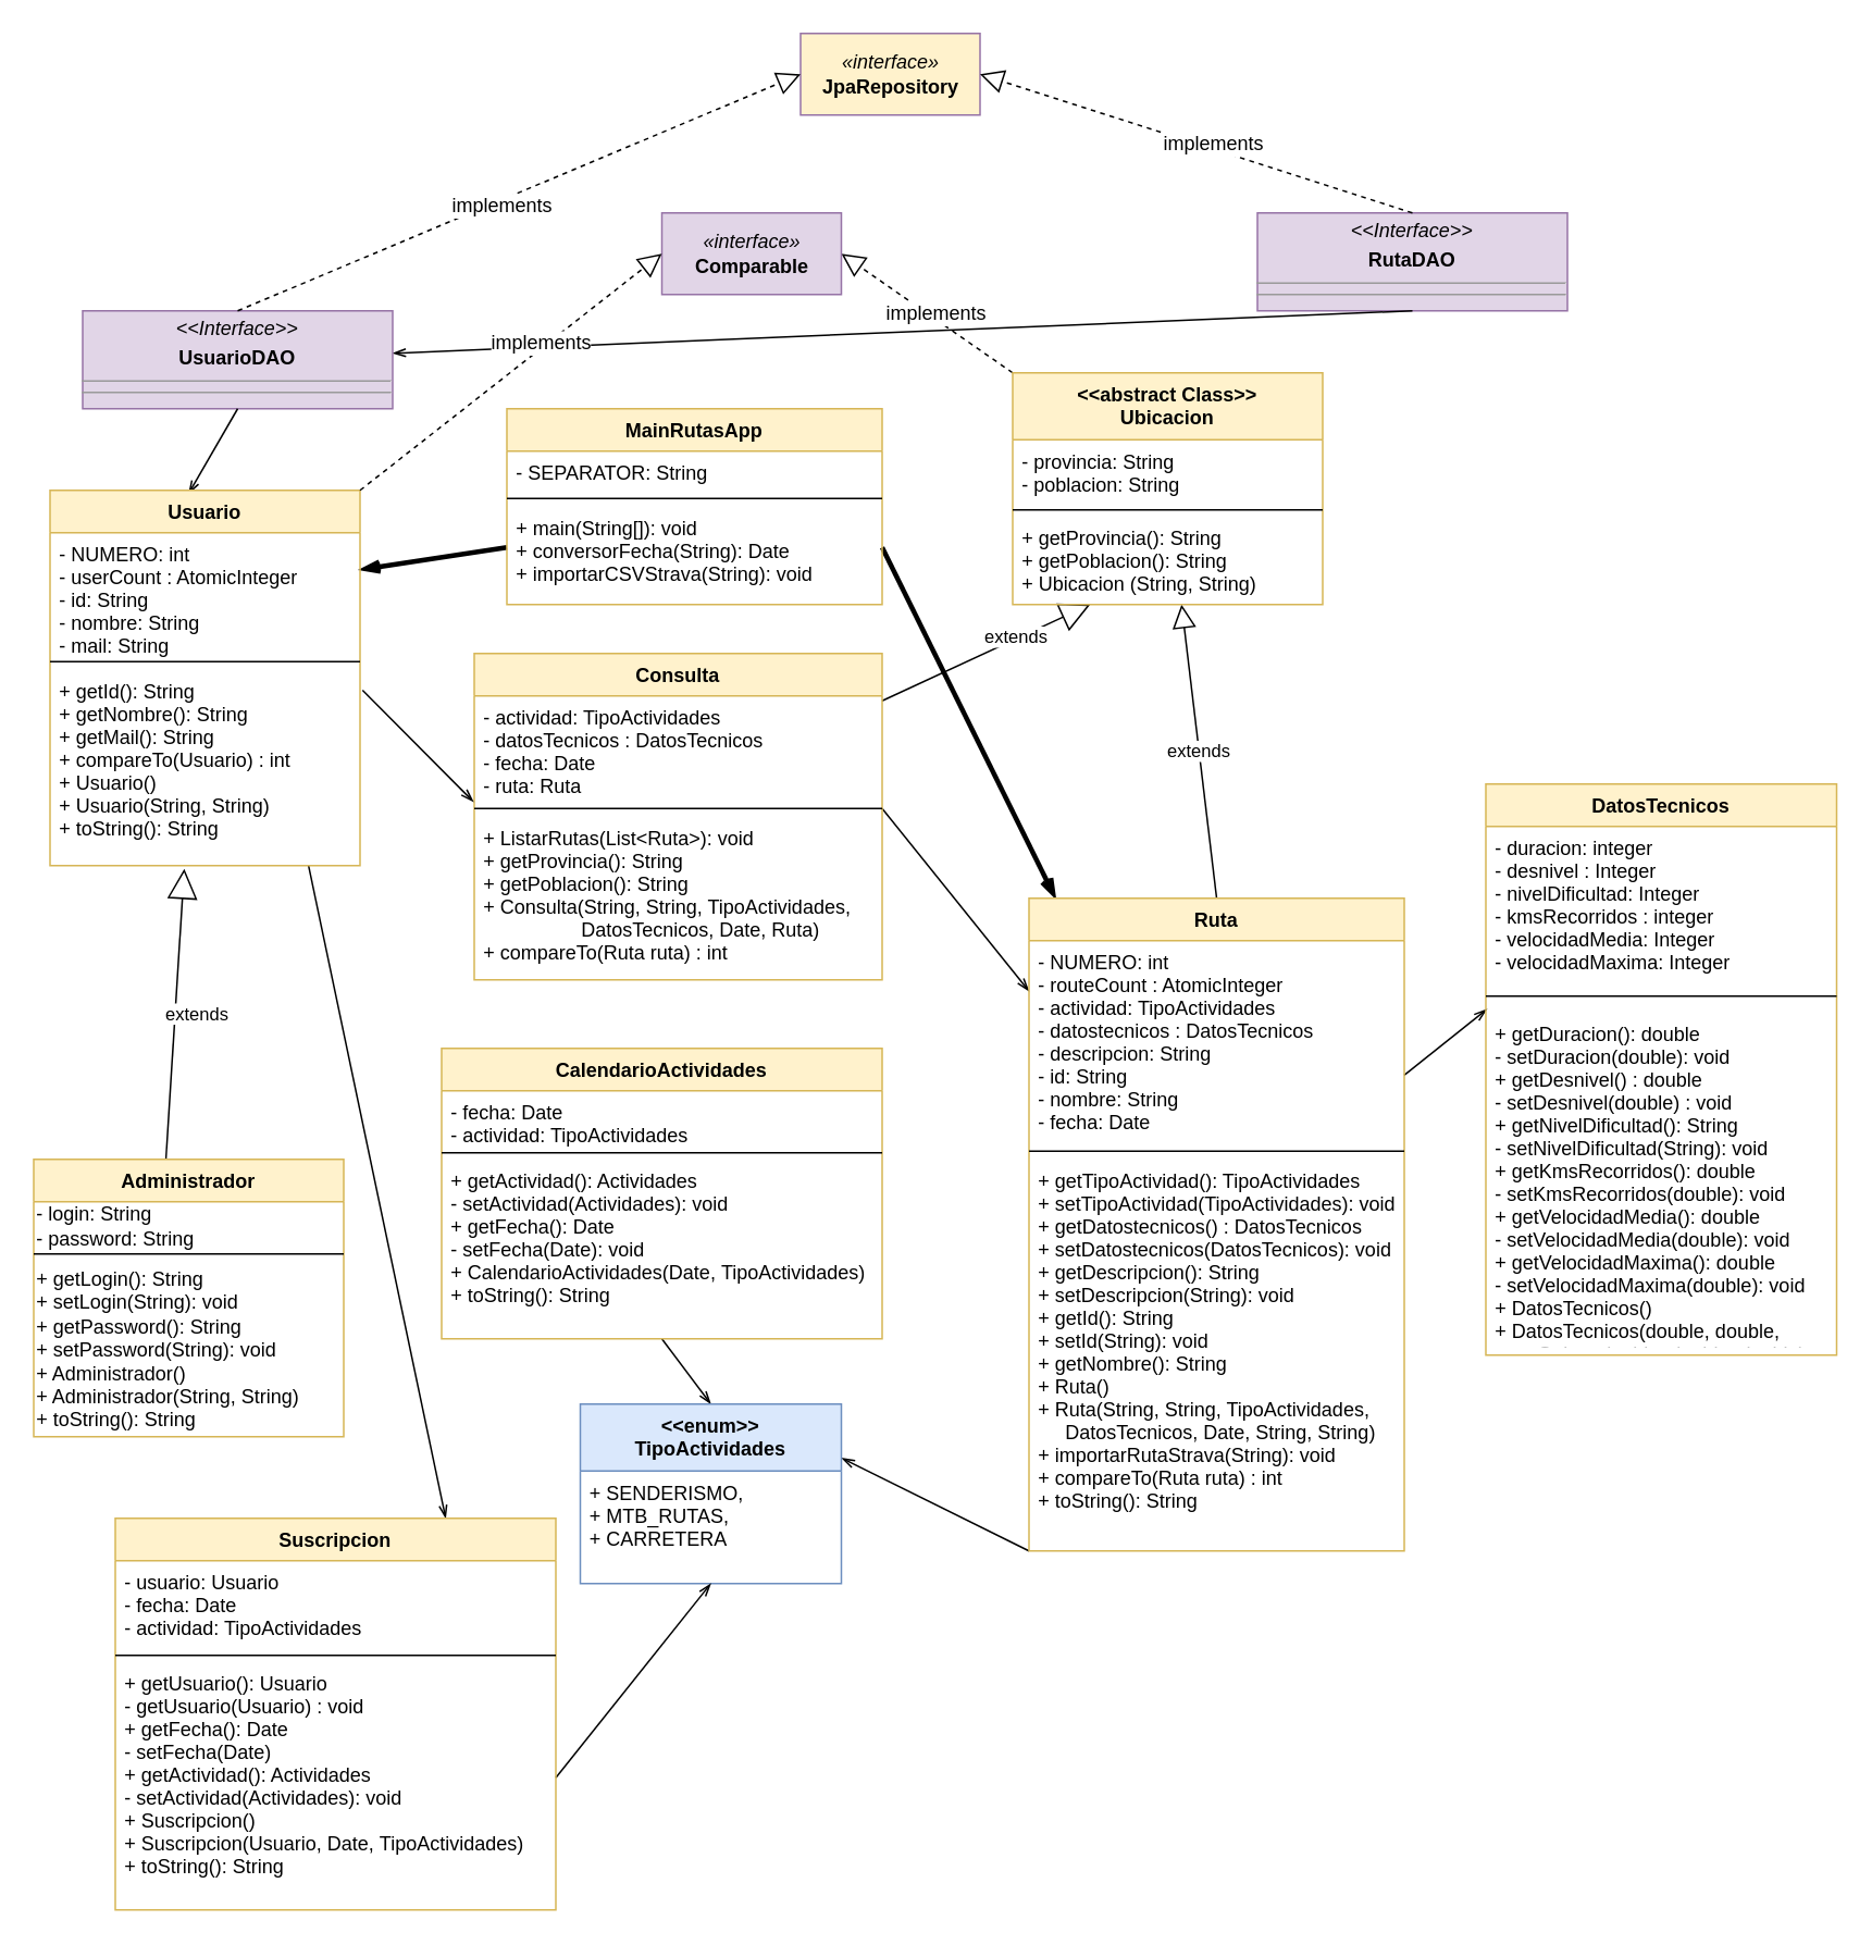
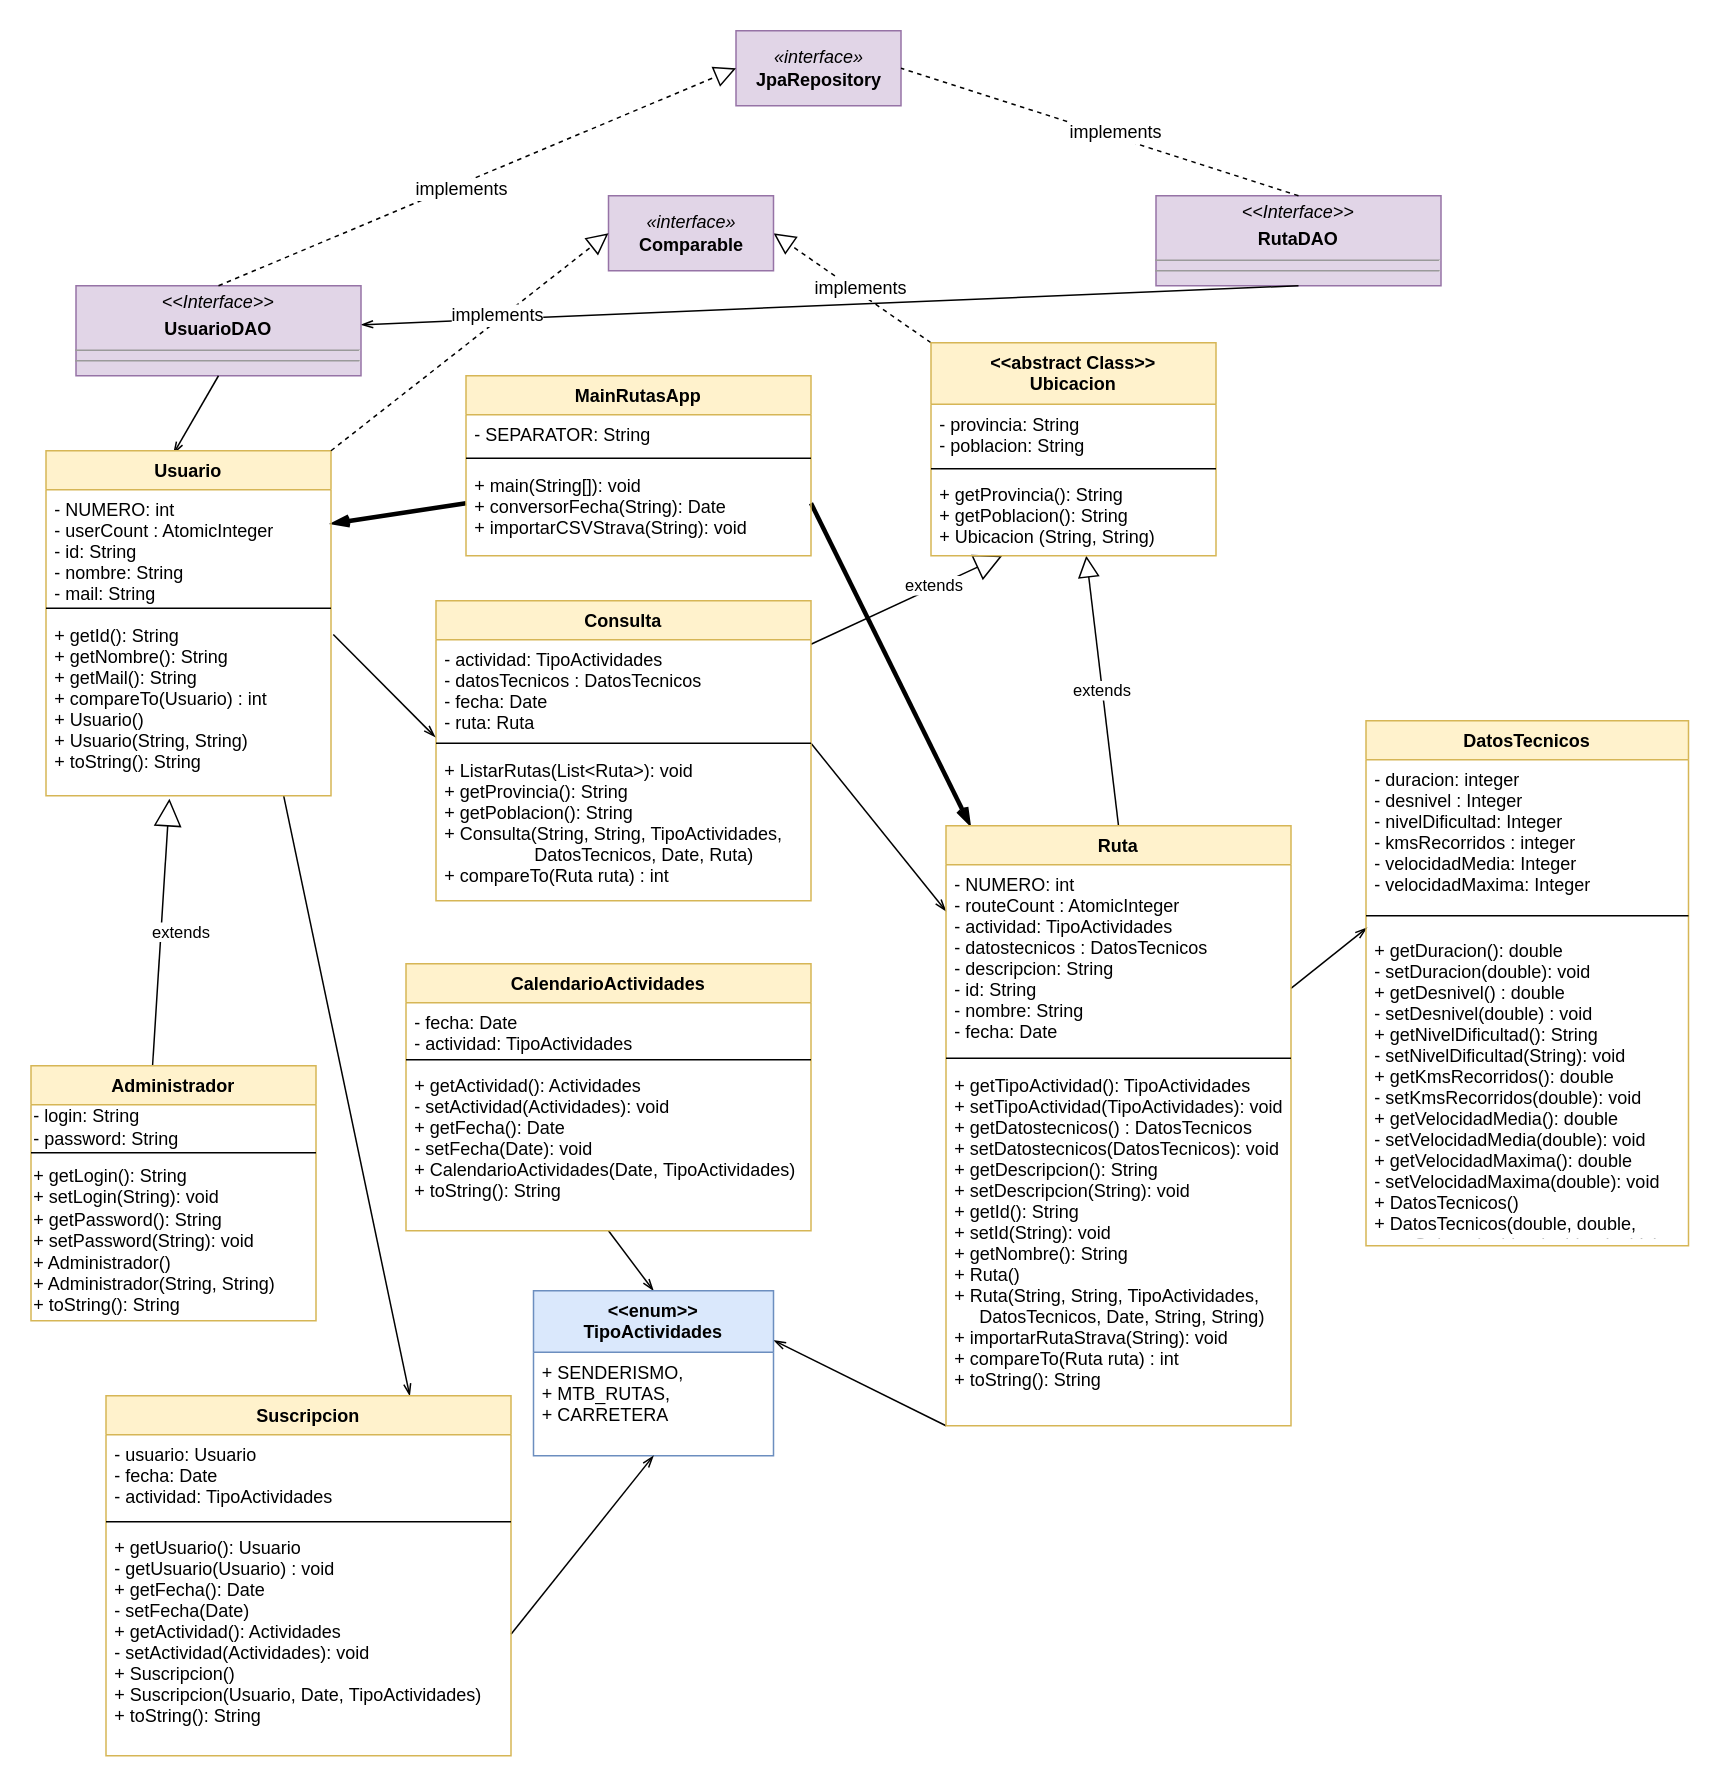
- <mxCell id="7" value="&lt;i&gt;«interface»&lt;/i&gt;&lt;br&gt;&lt;div&gt;&lt;b&gt;JpaRepository&lt;/b&gt;&lt;br&gt;&lt;/div&gt;" style="html=1;align=center;fillColor=#fff2cc;strokeColor=#9673a6;" parent="1" vertex="1"><mxGeometry x="490" y="20" width="110" height="50" as="geometry" /></mxCell>
+ <mxCell id="7" value="&lt;i&gt;«interface»&lt;/i&gt;&lt;br&gt;&lt;div&gt;&lt;b&gt;JpaRepository&lt;/b&gt;&lt;br&gt;&lt;/div&gt;" style="html=1;align=center;fillColor=#e1d5e7;strokeColor=#9673a6;" parent="1" vertex="1"><mxGeometry x="490" y="20" width="110" height="50" as="geometry" /></mxCell>
- <mxCell id="8" value="" style="endArrow=block;dashed=1;html=1;exitX=0.5;exitY=0;exitDx=0;exitDy=0;endFill=0;endSize=12;rounded=0;entryX=1;entryY=0.5;entryDx=0;entryDy=0;" parent="1" source="5" target="7" edge="1"><mxGeometry width="50" height="50" relative="1" as="geometry"><mxPoint x="325" y="320" as="sourcePoint" /><mxPoint x="1150" y="200" as="targetPoint" /><Array as="points" /></mxGeometry></mxCell>
+ <mxCell id="8" value="" style="endArrow=none;dashed=1;html=1;exitX=0.5;exitY=0;exitDx=0;exitDy=0;endFill=0;endSize=12;rounded=0;entryX=1;entryY=0.5;entryDx=0;entryDy=0;" parent="1" source="5" target="7" edge="1"><mxGeometry width="50" height="50" relative="1" as="geometry"><mxPoint x="325" y="320" as="sourcePoint" /><mxPoint x="1150" y="200" as="targetPoint" /><Array as="points" /></mxGeometry></mxCell>
